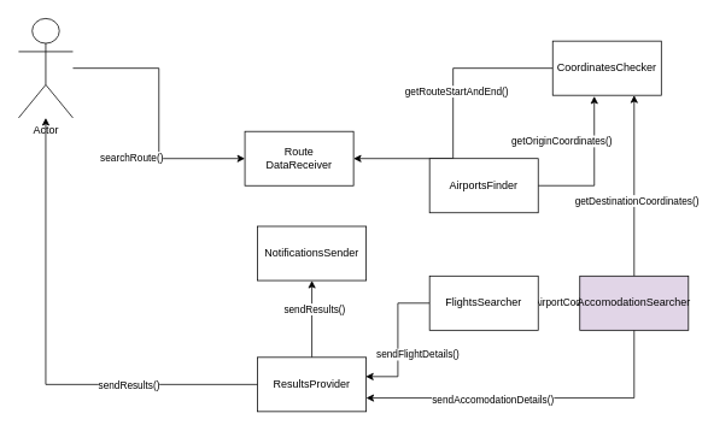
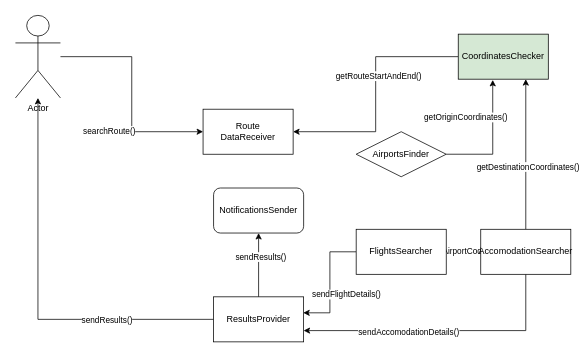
- <mxCell id="5" value="CoordinatesChecker" style="rounded=0;whiteSpace=wrap;html=1;" vertex="1" parent="1"><mxGeometry x="610" y="45" width="120" height="60" as="geometry" /></mxCell>
+ <mxCell id="5" value="CoordinatesChecker" style="rounded=0;whiteSpace=wrap;html=1;fillColor=#d5e8d4;" vertex="1" parent="1"><mxGeometry x="610" y="45" width="120" height="60" as="geometry" /></mxCell>
- <mxCell id="8" value="AirportsFinder" style="rounded=0;whiteSpace=wrap;html=1;" vertex="1" parent="1"><mxGeometry x="474" y="175" width="120" height="60" as="geometry" /></mxCell>
+ <mxCell id="8" value="AirportsFinder" style="rhombus;whiteSpace=wrap;html=1;" vertex="1" parent="1"><mxGeometry x="474" y="175" width="120" height="60" as="geometry" /></mxCell>
- <mxCell id="23" value="NotificationsSender" style="rounded=0;whiteSpace=wrap;html=1;" vertex="1" parent="1"><mxGeometry x="284" y="250" width="120" height="60" as="geometry" /></mxCell>
+ <mxCell id="23" value="NotificationsSender" style="whiteSpace=wrap;html=1;rounded=1;" vertex="1" parent="1"><mxGeometry x="284" y="250" width="120" height="60" as="geometry" /></mxCell>
- <mxCell id="17" value="AccomodationSearcher" style="rounded=0;whiteSpace=wrap;html=1;fillColor=#e1d5e7;" vertex="1" parent="1"><mxGeometry x="640" y="305" width="120" height="60" as="geometry" /></mxCell>
+ <mxCell id="17" value="AccomodationSearcher" style="rounded=0;whiteSpace=wrap;html=1;" vertex="1" parent="1"><mxGeometry x="640" y="305" width="120" height="60" as="geometry" /></mxCell>
